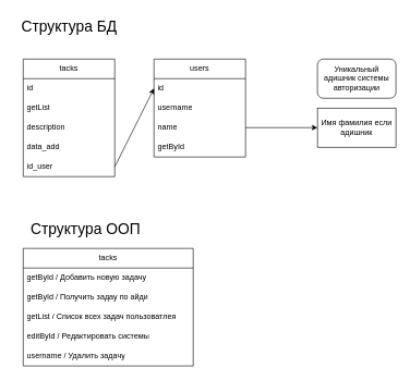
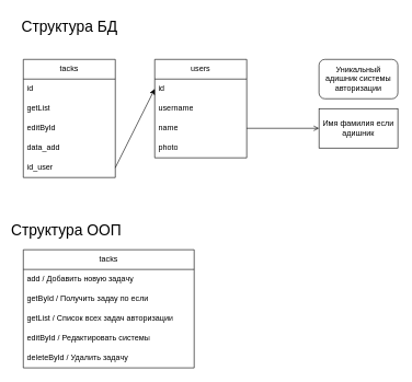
- <mxCell id="5" value="description" style="text;strokeColor=none;fillColor=none;align=left;verticalAlign=middle;spacingLeft=4;spacingRight=4;overflow=hidden;points=[[0,0.5],[1,0.5]];portConstraint=eastwest;rotatable=0;whiteSpace=wrap;html=1;" vertex="1" parent="2"><mxGeometry y="90" width="140" height="30" as="geometry" /></mxCell>
+ <mxCell id="5" value="editById" style="text;strokeColor=none;fillColor=none;align=left;verticalAlign=middle;spacingLeft=4;spacingRight=4;overflow=hidden;points=[[0,0.5],[1,0.5]];portConstraint=eastwest;rotatable=0;whiteSpace=wrap;html=1;" vertex="1" parent="2"><mxGeometry y="90" width="140" height="30" as="geometry" /></mxCell>
- <mxCell id="16" style="edgeStyle=none;html=1;entryX=0;entryY=0.5;entryDx=0;entryDy=0;exitX=1;exitY=0.5;exitDx=0;exitDy=0;" edge="1" parent="1" source="11" target="15"><mxGeometry relative="1" as="geometry" /></mxCell>
+ <mxCell id="16" style="edgeStyle=none;html=1;entryX=0;entryY=0.5;entryDx=0;entryDy=0;exitX=1;exitY=0.5;exitDx=0;exitDy=0;endArrow=open;" edge="1" parent="1" source="11" target="15"><mxGeometry relative="1" as="geometry" /></mxCell>
- <mxCell id="12" value="getById" style="text;strokeColor=none;fillColor=none;align=left;verticalAlign=middle;spacingLeft=4;spacingRight=4;overflow=hidden;points=[[0,0.5],[1,0.5]];portConstraint=eastwest;rotatable=0;whiteSpace=wrap;html=1;" vertex="1" parent="8"><mxGeometry y="120" width="140" height="30" as="geometry" /></mxCell>
+ <mxCell id="12" value="photo" style="text;strokeColor=none;fillColor=none;align=left;verticalAlign=middle;spacingLeft=4;spacingRight=4;overflow=hidden;points=[[0,0.5],[1,0.5]];portConstraint=eastwest;rotatable=0;whiteSpace=wrap;html=1;" vertex="1" parent="8"><mxGeometry y="120" width="140" height="30" as="geometry" /></mxCell>
- <mxCell id="18" value="&lt;font style=&quot;font-size: 23px;&quot;&gt;Структура ООП&lt;/font&gt;" style="text;html=1;align=center;verticalAlign=middle;resizable=0;points=[];autosize=1;strokeColor=none;fillColor=none;" vertex="1" parent="1"><mxGeometry x="35" y="330" width="190" height="40" as="geometry" /></mxCell>
+ <mxCell id="18" value="&lt;font style=&quot;font-size: 23px;&quot;&gt;Структура ООП&lt;/font&gt;" style="text;html=1;align=center;verticalAlign=middle;resizable=0;points=[];autosize=1;strokeColor=none;fillColor=none;" vertex="1" parent="1"><mxGeometry x="5" y="330" width="190" height="40" as="geometry" /></mxCell>
- <mxCell id="20" value="getById / Добавить новую задачу" style="text;strokeColor=none;fillColor=none;align=left;verticalAlign=middle;spacingLeft=4;spacingRight=4;overflow=hidden;points=[[0,0.5],[1,0.5]];portConstraint=eastwest;rotatable=0;whiteSpace=wrap;html=1;" vertex="1" parent="19"><mxGeometry y="30" width="260" height="30" as="geometry" /></mxCell>
+ <mxCell id="20" value="add / Добавить новую задачу" style="text;strokeColor=none;fillColor=none;align=left;verticalAlign=middle;spacingLeft=4;spacingRight=4;overflow=hidden;points=[[0,0.5],[1,0.5]];portConstraint=eastwest;rotatable=0;whiteSpace=wrap;html=1;" vertex="1" parent="19"><mxGeometry y="30" width="260" height="30" as="geometry" /></mxCell>
- <mxCell id="21" value="getById / Получить задау по айди" style="text;strokeColor=none;fillColor=none;align=left;verticalAlign=middle;spacingLeft=4;spacingRight=4;overflow=hidden;points=[[0,0.5],[1,0.5]];portConstraint=eastwest;rotatable=0;whiteSpace=wrap;html=1;" vertex="1" parent="19"><mxGeometry y="60" width="260" height="30" as="geometry" /></mxCell>
+ <mxCell id="21" value="getById / Получить задау по если" style="text;strokeColor=none;fillColor=none;align=left;verticalAlign=middle;spacingLeft=4;spacingRight=4;overflow=hidden;points=[[0,0.5],[1,0.5]];portConstraint=eastwest;rotatable=0;whiteSpace=wrap;html=1;" vertex="1" parent="19"><mxGeometry y="60" width="260" height="30" as="geometry" /></mxCell>
- <mxCell id="22" value="getList / Список всех задач пользоватлея" style="text;strokeColor=none;fillColor=none;align=left;verticalAlign=middle;spacingLeft=4;spacingRight=4;overflow=hidden;points=[[0,0.5],[1,0.5]];portConstraint=eastwest;rotatable=0;whiteSpace=wrap;html=1;" vertex="1" parent="19"><mxGeometry y="90" width="260" height="30" as="geometry" /></mxCell>
+ <mxCell id="22" value="getList / Список всех задач авторизации" style="text;strokeColor=none;fillColor=none;align=left;verticalAlign=middle;spacingLeft=4;spacingRight=4;overflow=hidden;points=[[0,0.5],[1,0.5]];portConstraint=eastwest;rotatable=0;whiteSpace=wrap;html=1;" vertex="1" parent="19"><mxGeometry y="90" width="260" height="30" as="geometry" /></mxCell>
- <mxCell id="24" value="username / Удалить задачу" style="text;strokeColor=none;fillColor=none;align=left;verticalAlign=middle;spacingLeft=4;spacingRight=4;overflow=hidden;points=[[0,0.5],[1,0.5]];portConstraint=eastwest;rotatable=0;whiteSpace=wrap;html=1;" vertex="1" parent="19"><mxGeometry y="150" width="260" height="30" as="geometry" /></mxCell>
+ <mxCell id="24" value="deleteById / Удалить задачу" style="text;strokeColor=none;fillColor=none;align=left;verticalAlign=middle;spacingLeft=4;spacingRight=4;overflow=hidden;points=[[0,0.5],[1,0.5]];portConstraint=eastwest;rotatable=0;whiteSpace=wrap;html=1;" vertex="1" parent="19"><mxGeometry y="150" width="260" height="30" as="geometry" /></mxCell>
